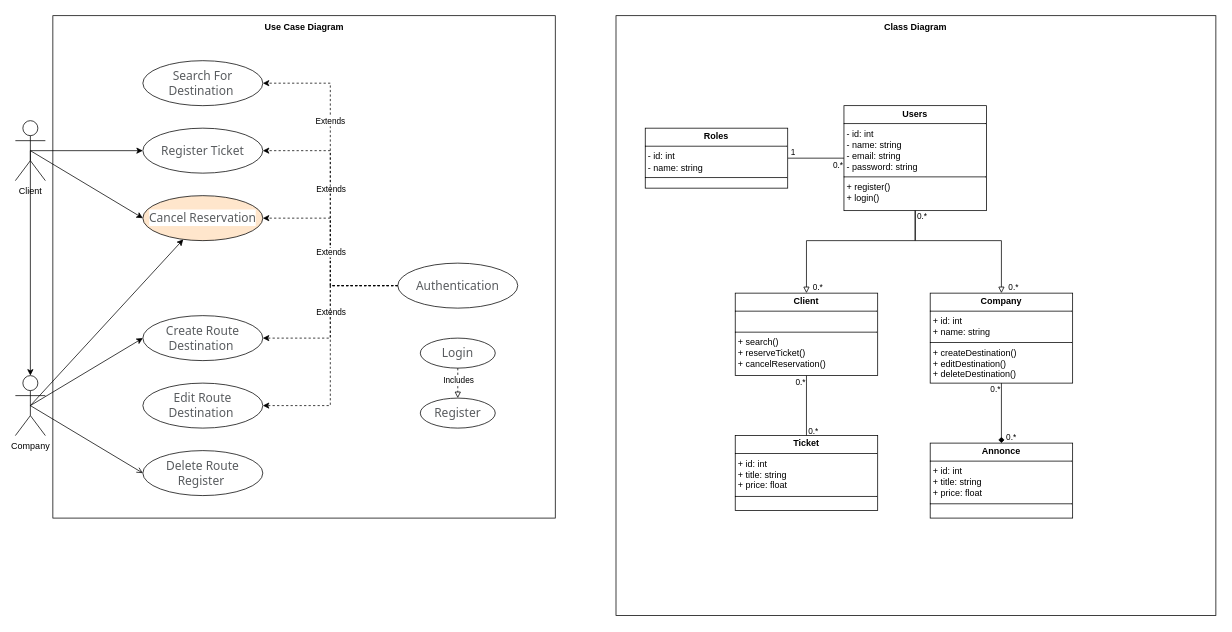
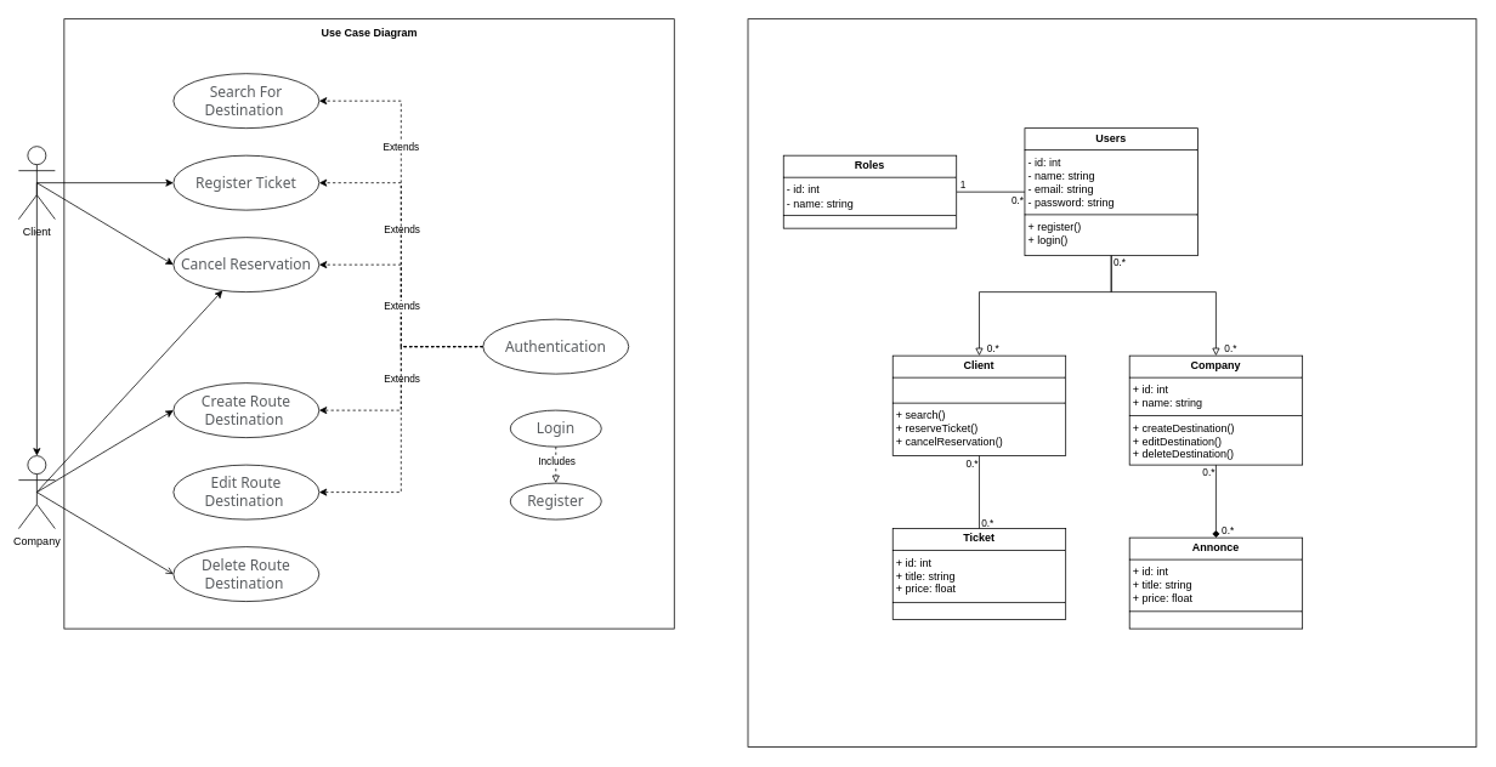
- <mxCell id="27" value="&lt;b&gt;Class Diagram&lt;/b&gt;" style="text;html=1;align=center;verticalAlign=middle;resizable=0;points=[];autosize=1;strokeColor=none;fillColor=none;" vertex="1" parent="1"><mxGeometry x="1165" y="20" width="110" height="30" as="geometry" /></mxCell>
- <mxCell id="38" value="&lt;span style=&quot;color: rgba(33, 37, 41, 0.75); font-family: system-ui, -apple-system, &amp;quot;Segoe UI&amp;quot;, Roboto, &amp;quot;Helvetica Neue&amp;quot;, &amp;quot;Noto Sans&amp;quot;, &amp;quot;Liberation Sans&amp;quot;, Arial, sans-serif, &amp;quot;Apple Color Emoji&amp;quot;, &amp;quot;Segoe UI Emoji&amp;quot;, &amp;quot;Segoe UI Symbol&amp;quot;, &amp;quot;Noto Color Emoji&amp;quot;; font-size: 16px; background-color: rgb(255, 255, 255);&quot;&gt;Cancel Reservation&lt;/span&gt;" style="ellipse;whiteSpace=wrap;html=1;fillColor=#ffe6cc;" vertex="1" parent="1"><mxGeometry x="190" y="260" width="160" height="60" as="geometry" /></mxCell>
+ <mxCell id="38" value="&lt;span style=&quot;color: rgba(33, 37, 41, 0.75); font-family: system-ui, -apple-system, &amp;quot;Segoe UI&amp;quot;, Roboto, &amp;quot;Helvetica Neue&amp;quot;, &amp;quot;Noto Sans&amp;quot;, &amp;quot;Liberation Sans&amp;quot;, Arial, sans-serif, &amp;quot;Apple Color Emoji&amp;quot;, &amp;quot;Segoe UI Emoji&amp;quot;, &amp;quot;Segoe UI Symbol&amp;quot;, &amp;quot;Noto Color Emoji&amp;quot;; font-size: 16px; background-color: rgb(255, 255, 255);&quot;&gt;Cancel Reservation&lt;/span&gt;" style="ellipse;whiteSpace=wrap;html=1;" vertex="1" parent="1"><mxGeometry x="190" y="260" width="160" height="60" as="geometry" /></mxCell>
- <mxCell id="9" value="&lt;span style=&quot;color: rgba(33, 37, 41, 0.75); font-family: system-ui, -apple-system, &amp;quot;Segoe UI&amp;quot;, Roboto, &amp;quot;Helvetica Neue&amp;quot;, &amp;quot;Noto Sans&amp;quot;, &amp;quot;Liberation Sans&amp;quot;, Arial, sans-serif, &amp;quot;Apple Color Emoji&amp;quot;, &amp;quot;Segoe UI Emoji&amp;quot;, &amp;quot;Segoe UI Symbol&amp;quot;, &amp;quot;Noto Color Emoji&amp;quot;; font-size: 16px; background-color: rgb(255, 255, 255);&quot;&gt;Delete Route&lt;br&gt;Register&amp;nbsp;&lt;/span&gt;" style="ellipse;whiteSpace=wrap;html=1;" vertex="1" parent="1"><mxGeometry x="190" y="600" width="160" height="60" as="geometry" /></mxCell>
+ <mxCell id="9" value="&lt;span style=&quot;color: rgba(33, 37, 41, 0.75); font-family: system-ui, -apple-system, &amp;quot;Segoe UI&amp;quot;, Roboto, &amp;quot;Helvetica Neue&amp;quot;, &amp;quot;Noto Sans&amp;quot;, &amp;quot;Liberation Sans&amp;quot;, Arial, sans-serif, &amp;quot;Apple Color Emoji&amp;quot;, &amp;quot;Segoe UI Emoji&amp;quot;, &amp;quot;Segoe UI Symbol&amp;quot;, &amp;quot;Noto Color Emoji&amp;quot;; font-size: 16px; background-color: rgb(255, 255, 255);&quot;&gt;Delete Route&lt;br&gt;Destination&amp;nbsp;&lt;/span&gt;" style="ellipse;whiteSpace=wrap;html=1;" vertex="1" parent="1"><mxGeometry x="190" y="600" width="160" height="60" as="geometry" /></mxCell>
